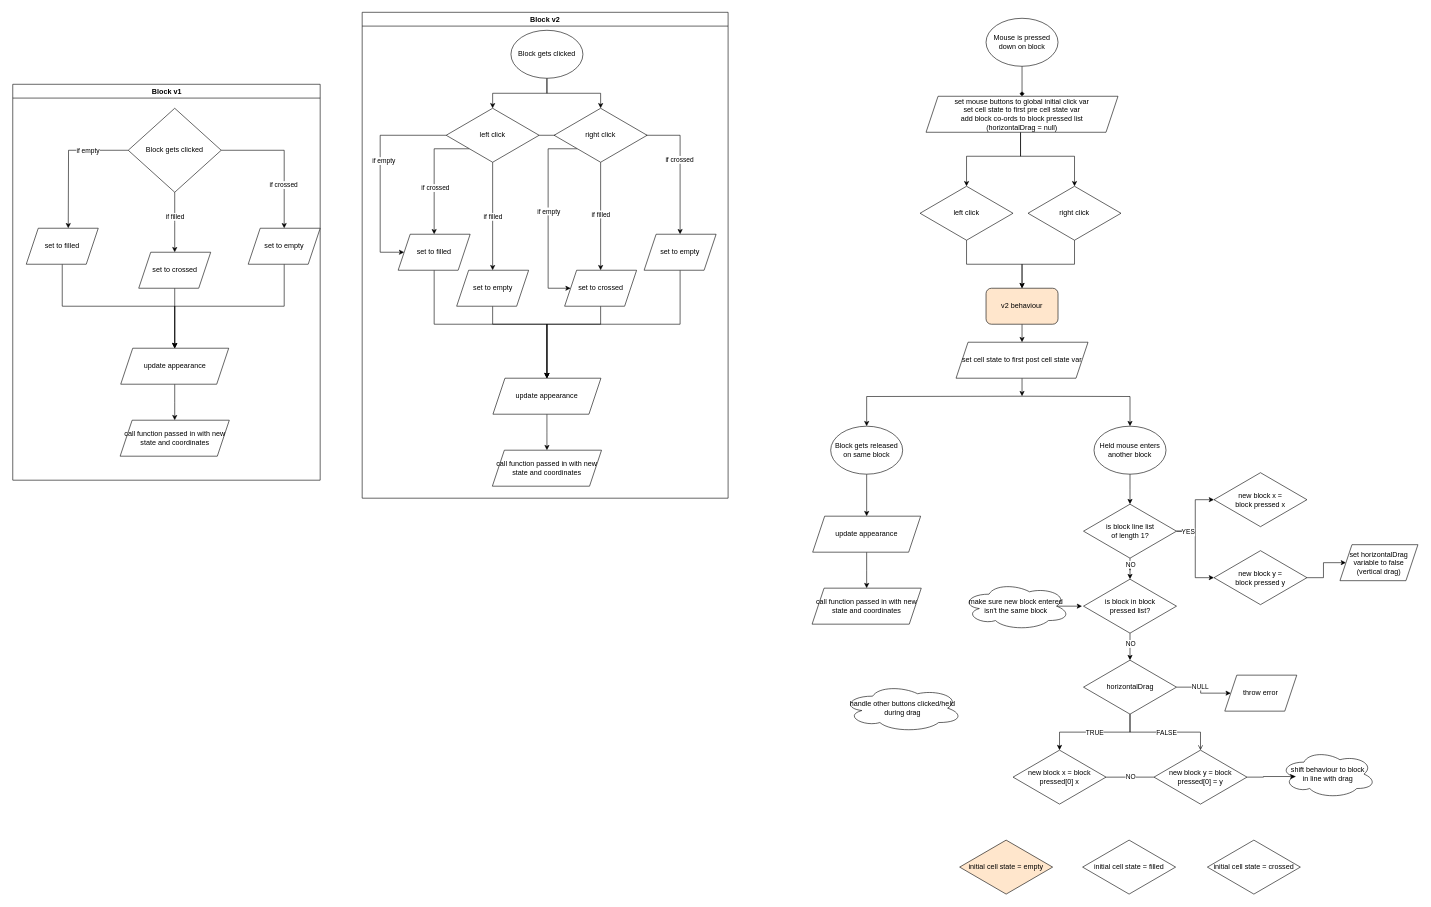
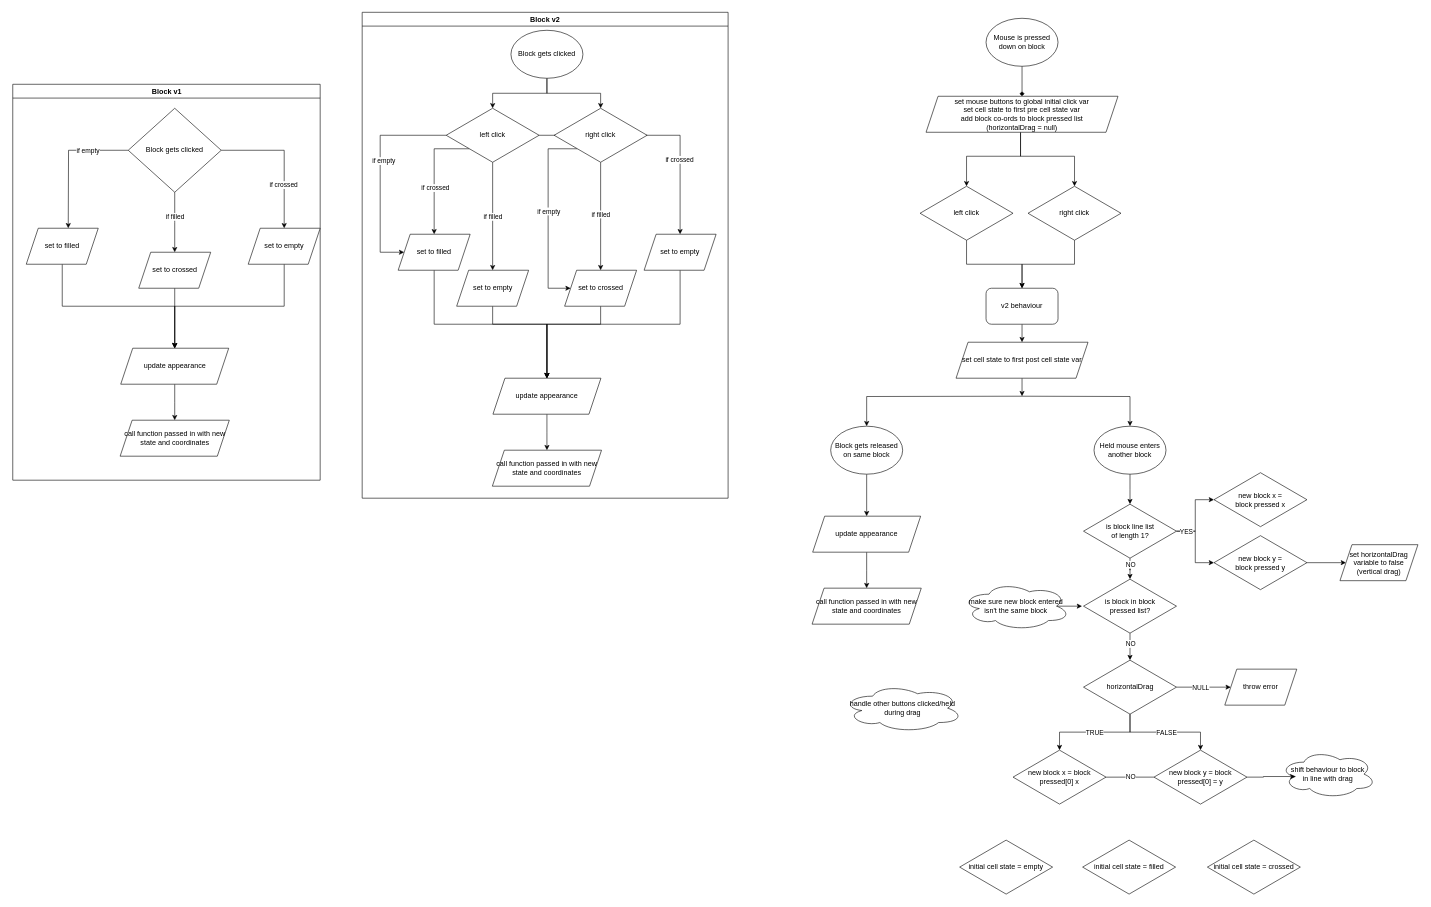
- <mxCell id="60" value="v2 behaviour" style="rounded=1;whiteSpace=wrap;html=1;fillColor=#ffe6cc;" vertex="1" parent="1"><mxGeometry x="1643" y="480" width="120" height="60" as="geometry" /></mxCell>
+ <mxCell id="60" value="v2 behaviour" style="rounded=1;whiteSpace=wrap;html=1;" vertex="1" parent="1"><mxGeometry x="1643" y="480" width="120" height="60" as="geometry" /></mxCell>
- <mxCell id="86" value="new block y =&lt;div&gt;block pressed y&lt;/div&gt;" style="rhombus;whiteSpace=wrap;html=1;hachureGap=4;fontFamily=Helvetica;rounded=0;" vertex="1" parent="1"><mxGeometry x="2023" y="917.5" width="155" height="90" as="geometry" /></mxCell>
+ <mxCell id="86" value="new block y =&lt;div&gt;block pressed y&lt;/div&gt;" style="rhombus;whiteSpace=wrap;html=1;hachureGap=4;fontFamily=Helvetica;rounded=0;" vertex="1" parent="1"><mxGeometry x="2023" y="892.5" width="155" height="90" as="geometry" /></mxCell>
- <mxCell id="94" value="throw error" style="shape=parallelogram;perimeter=parallelogramPerimeter;whiteSpace=wrap;html=1;fixedSize=1;" vertex="1" parent="1"><mxGeometry x="2041" y="1125" width="120" height="60" as="geometry" /></mxCell>
+ <mxCell id="94" value="throw error" style="shape=parallelogram;perimeter=parallelogramPerimeter;whiteSpace=wrap;html=1;fixedSize=1;" vertex="1" parent="1"><mxGeometry x="2041" y="1115" width="120" height="60" as="geometry" /></mxCell>
- <mxCell id="73" style="edgeStyle=orthogonalEdgeStyle;rounded=0;orthogonalLoop=1;jettySize=auto;html=1;exitX=0.5;exitY=1;exitDx=0;exitDy=0;entryX=0.5;entryY=0;entryDx=0;entryDy=0;endArrow=open;" edge="1" parent="1" source="77" target="93"><mxGeometry relative="1" as="geometry" /></mxCell>
+ <mxCell id="73" style="edgeStyle=orthogonalEdgeStyle;rounded=0;orthogonalLoop=1;jettySize=auto;html=1;exitX=0.5;exitY=1;exitDx=0;exitDy=0;entryX=0.5;entryY=0;entryDx=0;entryDy=0;" edge="1" parent="1" source="77" target="93"><mxGeometry relative="1" as="geometry" /></mxCell>
- <mxCell id="100" value="initial cell state = empty" style="rhombus;whiteSpace=wrap;html=1;hachureGap=4;fontFamily=Helvetica;rounded=0;fillColor=#ffe6cc;" vertex="1" parent="1"><mxGeometry x="1599" y="1400" width="155" height="90" as="geometry" /></mxCell>
+ <mxCell id="100" value="initial cell state = empty" style="rhombus;whiteSpace=wrap;html=1;hachureGap=4;fontFamily=Helvetica;rounded=0;" vertex="1" parent="1"><mxGeometry x="1599" y="1400" width="155" height="90" as="geometry" /></mxCell>
